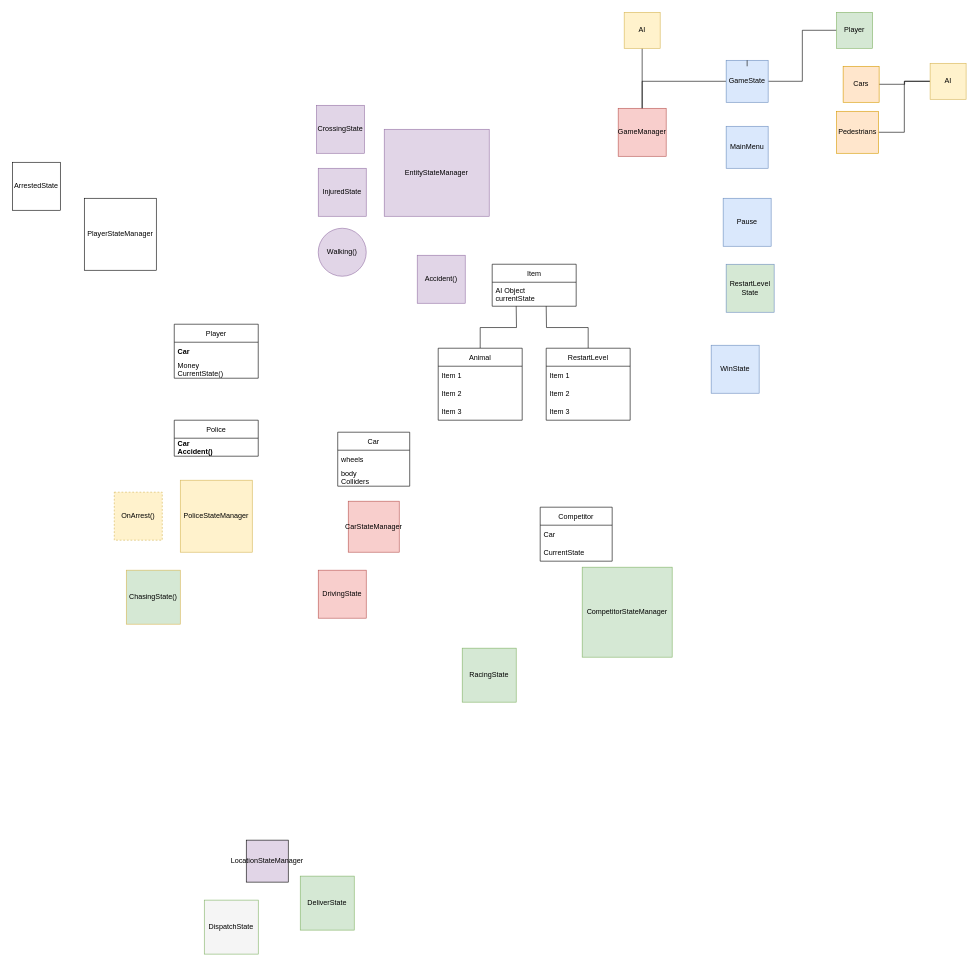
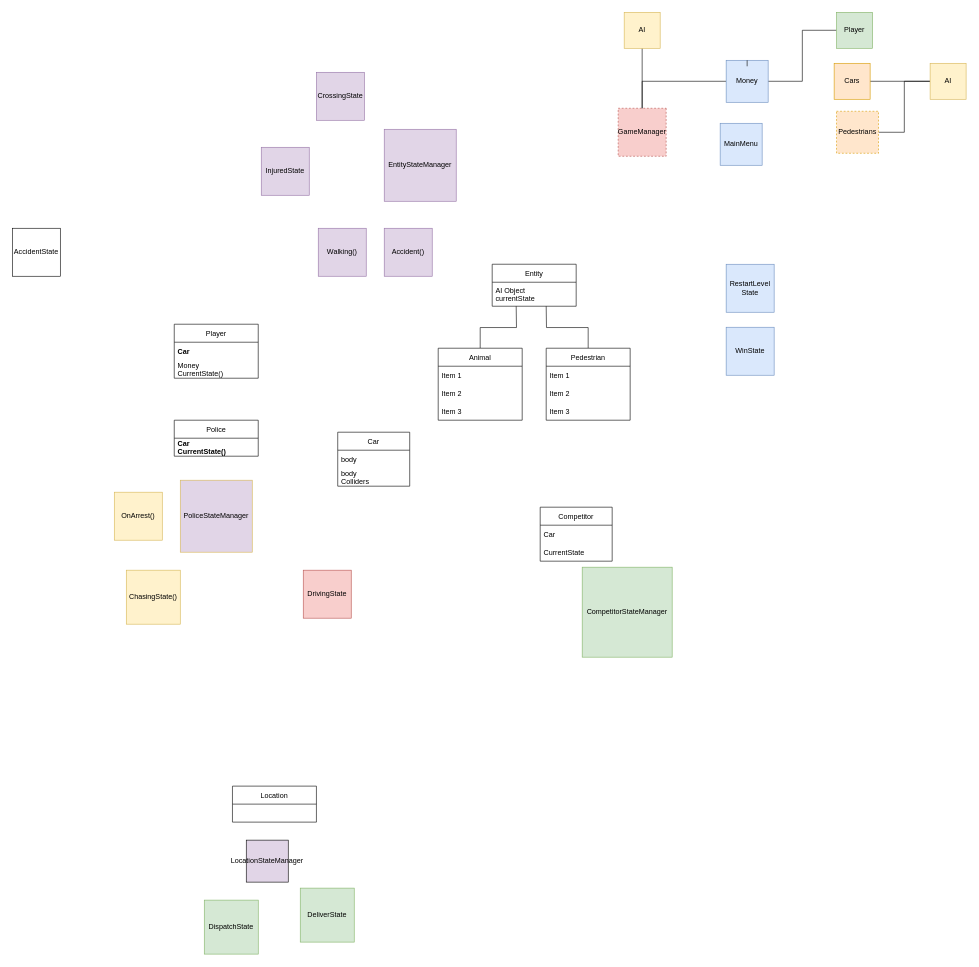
- <mxCell id="5" value="GameState" style="whiteSpace=wrap;html=1;aspect=fixed;fillColor=#dae8fc;strokeColor=#6c8ebf;" parent="1" vertex="1"><mxGeometry x="1210" y="100" width="70" height="70" as="geometry" /></mxCell>
+ <mxCell id="5" value="Money" style="whiteSpace=wrap;html=1;aspect=fixed;fillColor=#dae8fc;strokeColor=#6c8ebf;" parent="1" vertex="1"><mxGeometry x="1210" y="100" width="70" height="70" as="geometry" /></mxCell>
- <mxCell id="11" value="Cars" style="whiteSpace=wrap;html=1;aspect=fixed;fillColor=#ffe6cc;strokeColor=#d79b00;" parent="1" vertex="1"><mxGeometry x="1405" y="110" width="60" height="60" as="geometry" /></mxCell>
+ <mxCell id="11" value="Cars" style="whiteSpace=wrap;html=1;aspect=fixed;fillColor=#ffe6cc;strokeColor=#d79b00;" parent="1" vertex="1"><mxGeometry x="1390" y="105" width="60" height="60" as="geometry" /></mxCell>
- <mxCell id="38" value="CrossingState" style="whiteSpace=wrap;html=1;aspect=fixed;fillColor=#e1d5e7;strokeColor=#9673a6;" parent="1" vertex="1"><mxGeometry x="527" y="175" width="80" height="80" as="geometry" /></mxCell>
+ <mxCell id="38" value="CrossingState" style="whiteSpace=wrap;html=1;aspect=fixed;fillColor=#e1d5e7;strokeColor=#9673a6;" parent="1" vertex="1"><mxGeometry x="527" y="120" width="80" height="80" as="geometry" /></mxCell>
- <mxCell id="2" value="GameManager&lt;br&gt;" style="whiteSpace=wrap;html=1;aspect=fixed;fillColor=#f8cecc;strokeColor=#b85450;direction=south;" parent="1" vertex="1"><mxGeometry x="1030" y="180" width="80" height="80" as="geometry" /></mxCell>
+ <mxCell id="2" value="GameManager&lt;br&gt;" style="whiteSpace=wrap;html=1;aspect=fixed;fillColor=#f8cecc;strokeColor=#b85450;direction=south;dashed=1;" parent="1" vertex="1"><mxGeometry x="1030" y="180" width="80" height="80" as="geometry" /></mxCell>
- <mxCell id="13" value="Pedestrians" style="whiteSpace=wrap;html=1;aspect=fixed;fillColor=#ffe6cc;strokeColor=#d79b00;" parent="1" vertex="1"><mxGeometry x="1394" y="185" width="70" height="70" as="geometry" /></mxCell>
+ <mxCell id="13" value="Pedestrians" style="whiteSpace=wrap;html=1;aspect=fixed;fillColor=#ffe6cc;strokeColor=#d79b00;dashed=1;" parent="1" vertex="1"><mxGeometry x="1394" y="185" width="70" height="70" as="geometry" /></mxCell>
- <mxCell id="6" value="MainMenu" style="whiteSpace=wrap;html=1;aspect=fixed;fillColor=#dae8fc;strokeColor=#6c8ebf;" parent="1" vertex="1"><mxGeometry x="1210" y="210" width="70" height="70" as="geometry" /></mxCell>
+ <mxCell id="6" value="MainMenu" style="whiteSpace=wrap;html=1;aspect=fixed;fillColor=#dae8fc;strokeColor=#6c8ebf;" parent="1" vertex="1"><mxGeometry x="1200" y="205" width="70" height="70" as="geometry" /></mxCell>
- <mxCell id="39" value="EntityStateManager" style="whiteSpace=wrap;html=1;aspect=fixed;fillColor=#e1d5e7;strokeColor=#9673a6;" parent="1" vertex="1"><mxGeometry x="640" y="215" width="175" height="145" as="geometry" /></mxCell>
+ <mxCell id="39" value="EntityStateManager" style="whiteSpace=wrap;html=1;aspect=fixed;fillColor=#e1d5e7;strokeColor=#9673a6;" parent="1" vertex="1"><mxGeometry x="640" y="215" width="120" height="120" as="geometry" /></mxCell>
- <mxCell id="25" value="ArrestedState" style="whiteSpace=wrap;html=1;aspect=fixed;" parent="1" vertex="1"><mxGeometry x="20" y="270" width="80" height="80" as="geometry" /></mxCell>
- <mxCell id="42" value="InjuredState" style="whiteSpace=wrap;html=1;aspect=fixed;fillColor=#e1d5e7;strokeColor=#9673a6;" parent="1" vertex="1"><mxGeometry x="530" y="280" width="80" height="80" as="geometry" /></mxCell>
+ <mxCell id="42" value="InjuredState" style="whiteSpace=wrap;html=1;aspect=fixed;fillColor=#e1d5e7;strokeColor=#9673a6;" parent="1" vertex="1"><mxGeometry x="435" y="245" width="80" height="80" as="geometry" /></mxCell>
- <mxCell id="56" value="Pause" style="whiteSpace=wrap;html=1;aspect=fixed;fillColor=#dae8fc;strokeColor=#6c8ebf;" parent="1" vertex="1"><mxGeometry x="1205" y="330" width="80" height="80" as="geometry" /></mxCell>
- <mxCell id="27" value="PlayerStateManager" style="whiteSpace=wrap;html=1;aspect=fixed;" parent="1" vertex="1"><mxGeometry x="140" y="330" width="120" height="120" as="geometry" /></mxCell>
+ <mxCell id="51" value="AccidentState" style="whiteSpace=wrap;html=1;aspect=fixed;" parent="1" vertex="1"><mxGeometry x="20" y="380" width="80" height="80" as="geometry" /></mxCell>
- <mxCell id="43" value="Walking()" style="ellipse;whiteSpace=wrap;html=1;aspect=fixed;fillColor=#e1d5e7;strokeColor=#9673a6;" parent="1" vertex="1"><mxGeometry x="530" y="380" width="80" height="80" as="geometry" /></mxCell>
+ <mxCell id="43" value="Walking()" style="whiteSpace=wrap;html=1;aspect=fixed;fillColor=#e1d5e7;strokeColor=#9673a6;" parent="1" vertex="1"><mxGeometry x="530" y="380" width="80" height="80" as="geometry" /></mxCell>
- <mxCell id="40" value="Item" style="swimlane;fontStyle=0;childLayout=stackLayout;horizontal=1;startSize=30;horizontalStack=0;resizeParent=1;resizeParentMax=0;resizeLast=0;collapsible=1;marginBottom=0;" parent="1" vertex="1"><mxGeometry x="820" y="440" width="140" height="70" as="geometry" /></mxCell>
+ <mxCell id="40" value="Entity" style="swimlane;fontStyle=0;childLayout=stackLayout;horizontal=1;startSize=30;horizontalStack=0;resizeParent=1;resizeParentMax=0;resizeLast=0;collapsible=1;marginBottom=0;" parent="1" vertex="1"><mxGeometry x="820" y="440" width="140" height="70" as="geometry" /></mxCell>
- <mxCell id="52" value="Accident()" style="whiteSpace=wrap;html=1;aspect=fixed;fillColor=#e1d5e7;strokeColor=#9673a6;" parent="1" vertex="1"><mxGeometry x="695" y="425" width="80" height="80" as="geometry" /></mxCell>
+ <mxCell id="52" value="Accident()" style="whiteSpace=wrap;html=1;aspect=fixed;fillColor=#e1d5e7;strokeColor=#9673a6;" parent="1" vertex="1"><mxGeometry x="640" y="380" width="80" height="80" as="geometry" /></mxCell>
- <mxCell id="54" value="RestartLevel&lt;br&gt;State" style="whiteSpace=wrap;html=1;aspect=fixed;fillColor=#d5e8d4;strokeColor=#6c8ebf;" parent="1" vertex="1"><mxGeometry x="1210" y="440" width="80" height="80" as="geometry" /></mxCell>
+ <mxCell id="54" value="RestartLevel&lt;br&gt;State" style="whiteSpace=wrap;html=1;aspect=fixed;fillColor=#dae8fc;strokeColor=#6c8ebf;" parent="1" vertex="1"><mxGeometry x="1210" y="440" width="80" height="80" as="geometry" /></mxCell>
- <mxCell id="34" value="RestartLevel" style="swimlane;fontStyle=0;childLayout=stackLayout;horizontal=1;startSize=30;horizontalStack=0;resizeParent=1;resizeParentMax=0;resizeLast=0;collapsible=1;marginBottom=0;" parent="1" vertex="1"><mxGeometry x="910" y="580" width="140" height="120" as="geometry" /></mxCell>
+ <mxCell id="34" value="Pedestrian" style="swimlane;fontStyle=0;childLayout=stackLayout;horizontal=1;startSize=30;horizontalStack=0;resizeParent=1;resizeParentMax=0;resizeLast=0;collapsible=1;marginBottom=0;" parent="1" vertex="1"><mxGeometry x="910" y="580" width="140" height="120" as="geometry" /></mxCell>
- <mxCell id="55" value="WinState" style="whiteSpace=wrap;html=1;aspect=fixed;fillColor=#dae8fc;strokeColor=#6c8ebf;" parent="1" vertex="1"><mxGeometry x="1185" y="575" width="80" height="80" as="geometry" /></mxCell>
+ <mxCell id="55" value="WinState" style="whiteSpace=wrap;html=1;aspect=fixed;fillColor=#dae8fc;strokeColor=#6c8ebf;" parent="1" vertex="1"><mxGeometry x="1210" y="545" width="80" height="80" as="geometry" /></mxCell>
- <mxCell id="22" value="Car&#10;Accident()" style="text;strokeColor=none;fillColor=none;align=left;verticalAlign=middle;spacingLeft=4;spacingRight=4;overflow=hidden;points=[[0,0.5],[1,0.5]];portConstraint=eastwest;rotatable=0;fontStyle=1" parent="21" vertex="1"><mxGeometry y="30" width="140" height="30" as="geometry" /></mxCell>
+ <mxCell id="22" value="Car&#10;CurrentState()" style="text;strokeColor=none;fillColor=none;align=left;verticalAlign=middle;spacingLeft=4;spacingRight=4;overflow=hidden;points=[[0,0.5],[1,0.5]];portConstraint=eastwest;rotatable=0;fontStyle=1" parent="21" vertex="1"><mxGeometry y="30" width="140" height="30" as="geometry" /></mxCell>
- <mxCell id="16" value="wheels" style="text;strokeColor=none;fillColor=none;align=left;verticalAlign=middle;spacingLeft=4;spacingRight=4;overflow=hidden;points=[[0,0.5],[1,0.5]];portConstraint=eastwest;rotatable=0;" parent="15" vertex="1"><mxGeometry y="30" width="120" height="30" as="geometry" /></mxCell>
+ <mxCell id="16" value="body" style="text;strokeColor=none;fillColor=none;align=left;verticalAlign=middle;spacingLeft=4;spacingRight=4;overflow=hidden;points=[[0,0.5],[1,0.5]];portConstraint=eastwest;rotatable=0;" parent="15" vertex="1"><mxGeometry y="30" width="120" height="30" as="geometry" /></mxCell>
- <mxCell id="24" value="OnArrest()" style="whiteSpace=wrap;html=1;aspect=fixed;fillColor=#fff2cc;strokeColor=#d6b656;dashed=1;" parent="1" vertex="1"><mxGeometry x="190" y="820" width="80" height="80" as="geometry" /></mxCell>
+ <mxCell id="24" value="OnArrest()" style="whiteSpace=wrap;html=1;aspect=fixed;fillColor=#fff2cc;strokeColor=#d6b656;" parent="1" vertex="1"><mxGeometry x="190" y="820" width="80" height="80" as="geometry" /></mxCell>
- <mxCell id="26" value="PoliceStateManager" style="whiteSpace=wrap;html=1;aspect=fixed;fillColor=#fff2cc;strokeColor=#d6b656;" parent="1" vertex="1"><mxGeometry x="300" y="800" width="120" height="120" as="geometry" /></mxCell>
+ <mxCell id="26" value="PoliceStateManager" style="whiteSpace=wrap;html=1;aspect=fixed;fillColor=#e1d5e7;strokeColor=#d6b656;" parent="1" vertex="1"><mxGeometry x="300" y="800" width="120" height="120" as="geometry" /></mxCell>
- <mxCell id="48" value="CarStateManager" style="whiteSpace=wrap;html=1;aspect=fixed;fillColor=#f8cecc;strokeColor=#b85450;" parent="1" vertex="1"><mxGeometry x="580" y="835" width="85" height="85" as="geometry" /></mxCell>
- <mxCell id="50" value="DrivingState" style="whiteSpace=wrap;html=1;aspect=fixed;fillColor=#f8cecc;strokeColor=#b85450;" parent="1" vertex="1"><mxGeometry x="530" y="950" width="80" height="80" as="geometry" /></mxCell>
+ <mxCell id="50" value="DrivingState" style="whiteSpace=wrap;html=1;aspect=fixed;fillColor=#f8cecc;strokeColor=#b85450;" parent="1" vertex="1"><mxGeometry x="505" y="950" width="80" height="80" as="geometry" /></mxCell>
- <mxCell id="23" value="ChasingState()" style="whiteSpace=wrap;html=1;aspect=fixed;fillColor=#d5e8d4;strokeColor=#d6b656;" parent="1" vertex="1"><mxGeometry x="210" y="950" width="90" height="90" as="geometry" /></mxCell>
+ <mxCell id="23" value="ChasingState()" style="whiteSpace=wrap;html=1;aspect=fixed;fillColor=#fff2cc;strokeColor=#d6b656;" parent="1" vertex="1"><mxGeometry x="210" y="950" width="90" height="90" as="geometry" /></mxCell>
- <mxCell id="49" value="RacingState" style="whiteSpace=wrap;html=1;aspect=fixed;fillColor=#d5e8d4;strokeColor=#82b366;" parent="1" vertex="1"><mxGeometry x="770" y="1080" width="90" height="90" as="geometry" /></mxCell>
+ <mxCell id="58" value="Location" style="swimlane;fontStyle=0;childLayout=stackLayout;horizontal=1;startSize=30;horizontalStack=0;resizeParent=1;resizeParentMax=0;resizeLast=0;collapsible=1;marginBottom=0;" parent="1" vertex="1"><mxGeometry x="387" y="1310" width="140" height="60" as="geometry" /></mxCell>
- <mxCell id="57" value="DeliverState" style="whiteSpace=wrap;html=1;aspect=fixed;fillColor=#d5e8d4;strokeColor=#82b366;" parent="1" vertex="1"><mxGeometry x="500" y="1460" width="90" height="90" as="geometry" /></mxCell>
+ <mxCell id="57" value="DeliverState" style="whiteSpace=wrap;html=1;aspect=fixed;fillColor=#d5e8d4;strokeColor=#82b366;" parent="1" vertex="1"><mxGeometry x="500" y="1480" width="90" height="90" as="geometry" /></mxCell>
- <mxCell id="60" value="DispatchState" style="whiteSpace=wrap;html=1;aspect=fixed;fillColor=#f5f5f5;strokeColor=#82b366;" parent="1" vertex="1"><mxGeometry x="340" y="1500" width="90" height="90" as="geometry" /></mxCell>
+ <mxCell id="60" value="DispatchState" style="whiteSpace=wrap;html=1;aspect=fixed;fillColor=#d5e8d4;strokeColor=#82b366;" parent="1" vertex="1"><mxGeometry x="340" y="1500" width="90" height="90" as="geometry" /></mxCell>
